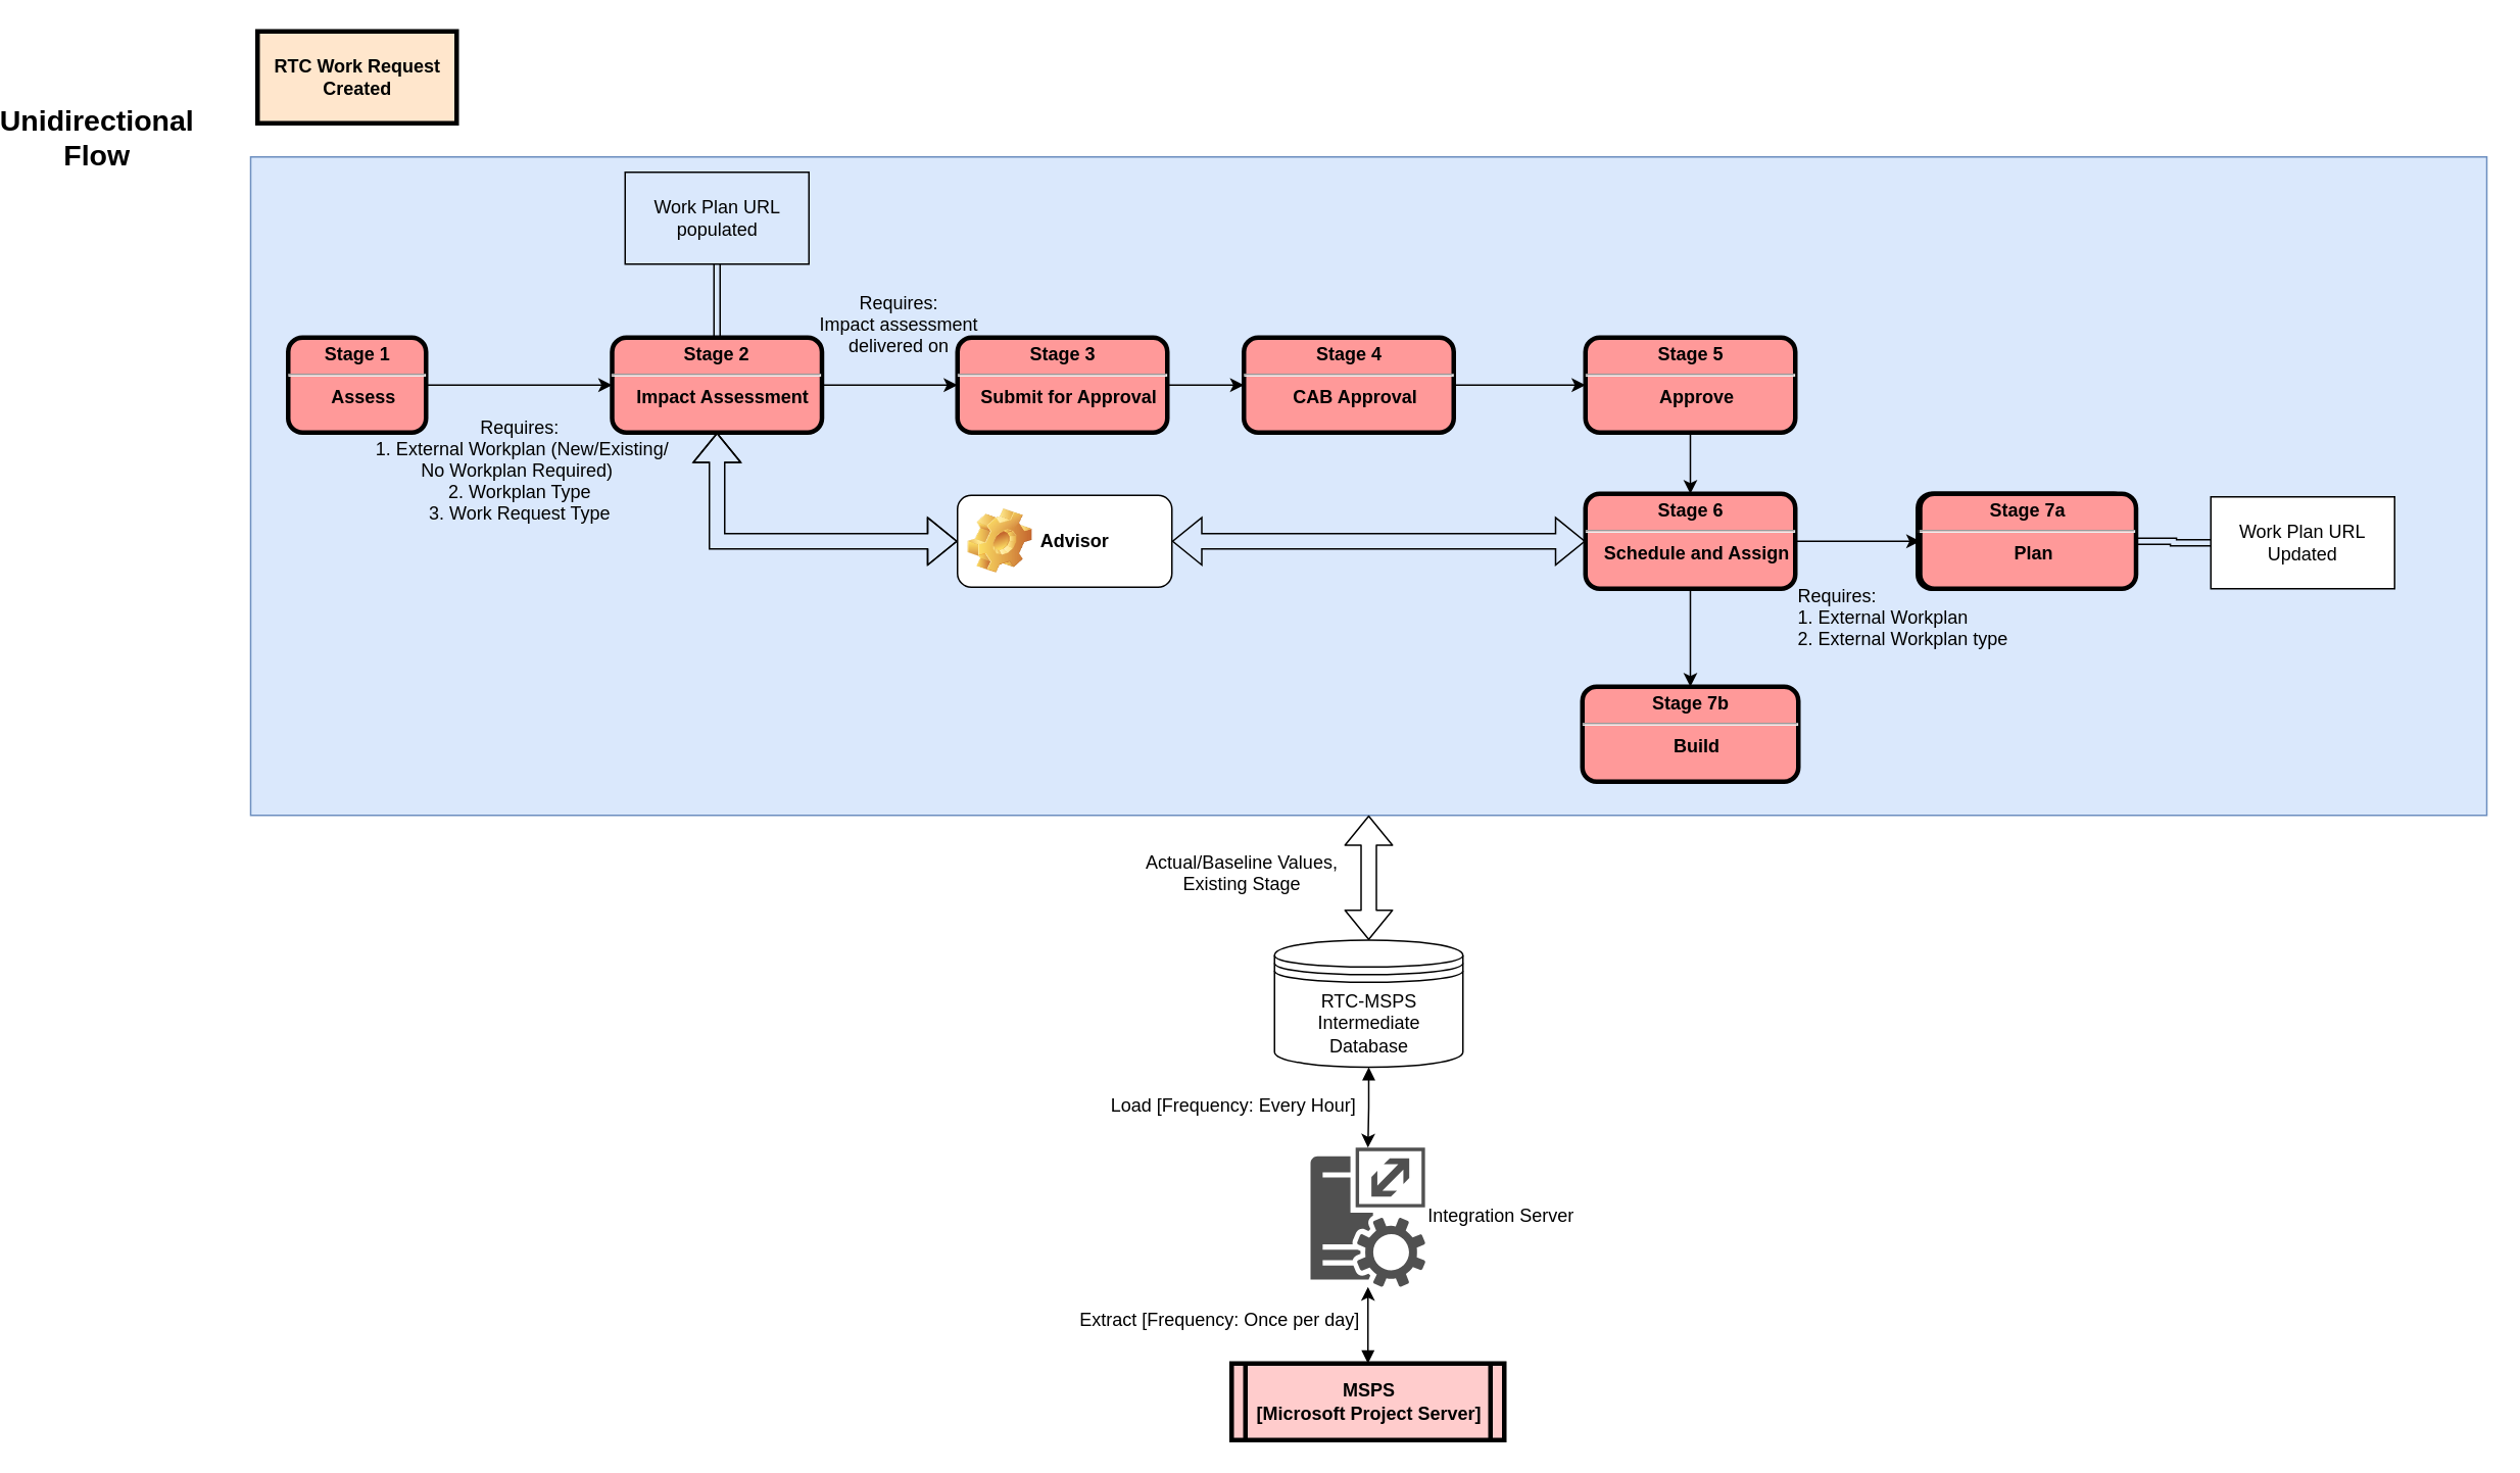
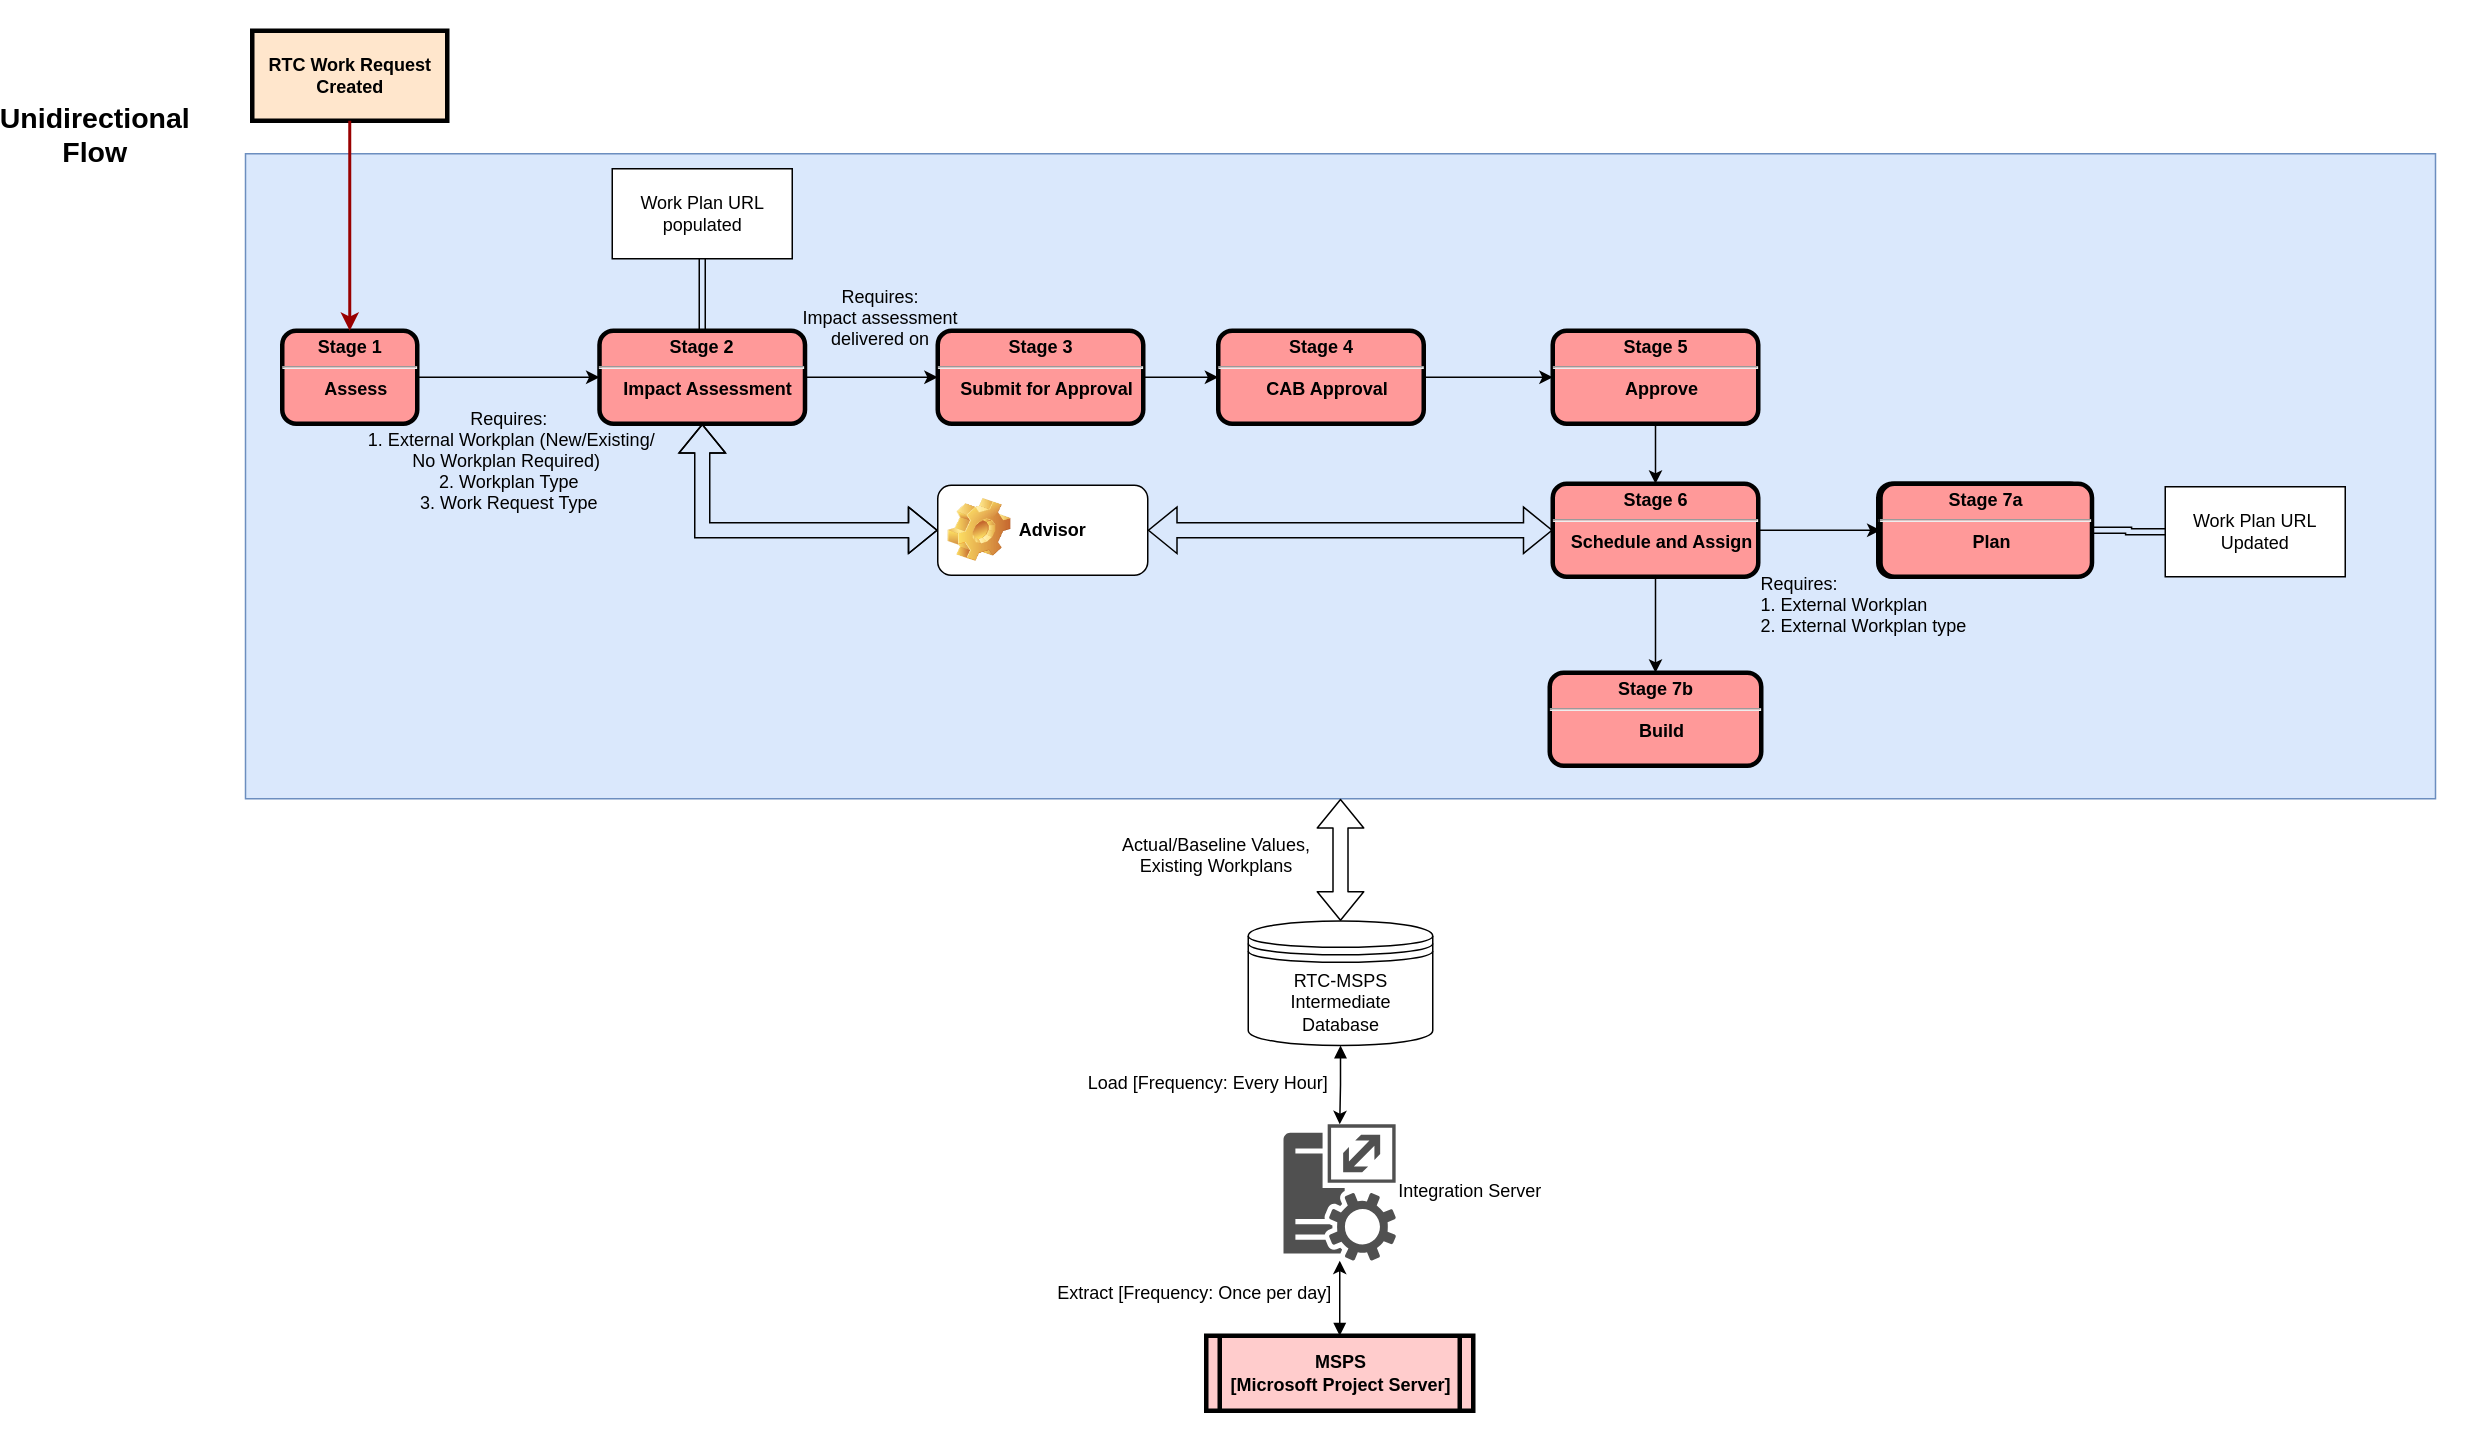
- <mxCell id="34" value="Work Plan URL populated" style="rounded=0;whiteSpace=wrap;html=1;fillColor=#dae8fc;" vertex="1" parent="1"><mxGeometry x="384.5" y="112" width="120" height="60" as="geometry" /></mxCell>
+ <mxCell id="34" value="Work Plan URL populated" style="rounded=0;whiteSpace=wrap;html=1;" vertex="1" parent="1"><mxGeometry x="384.5" y="112" width="120" height="60" as="geometry" /></mxCell>
+ <mxCell id="6" value="" style="edgeStyle=none;noEdgeStyle=1;strokeColor=#990000;strokeWidth=2" edge="1" parent="1" source="5" target="4"><mxGeometry width="100" height="100" relative="1" as="geometry"><mxPoint x="-9.5" y="351" as="sourcePoint" /><mxPoint x="90.5" y="251" as="targetPoint" /></mxGeometry></mxCell>
- <mxCell id="31" value="Actual/Baseline Values,&#10;Existing Stage" style="text;spacingTop=-5;align=center" vertex="1" parent="1"><mxGeometry x="701.5" y="554.5" width="172" height="60" as="geometry" /></mxCell>
+ <mxCell id="31" value="Actual/Baseline Values,&#10;Existing Workplans" style="text;spacingTop=-5;align=center" vertex="1" parent="1"><mxGeometry x="701.5" y="554.5" width="172" height="60" as="geometry" /></mxCell>
